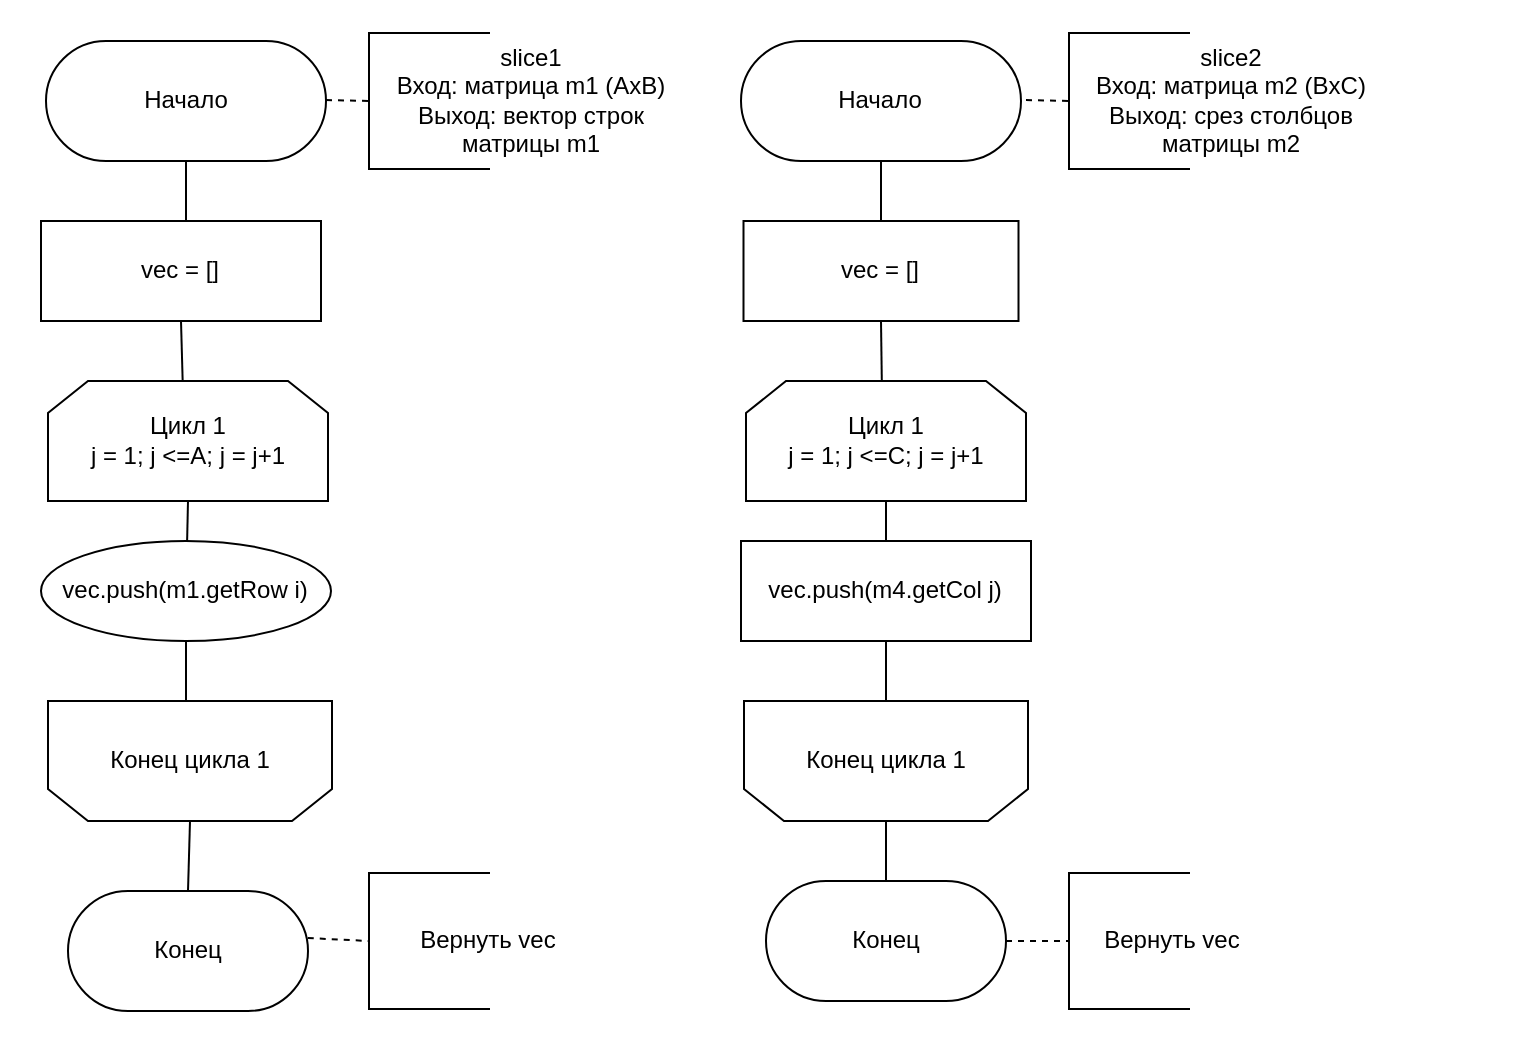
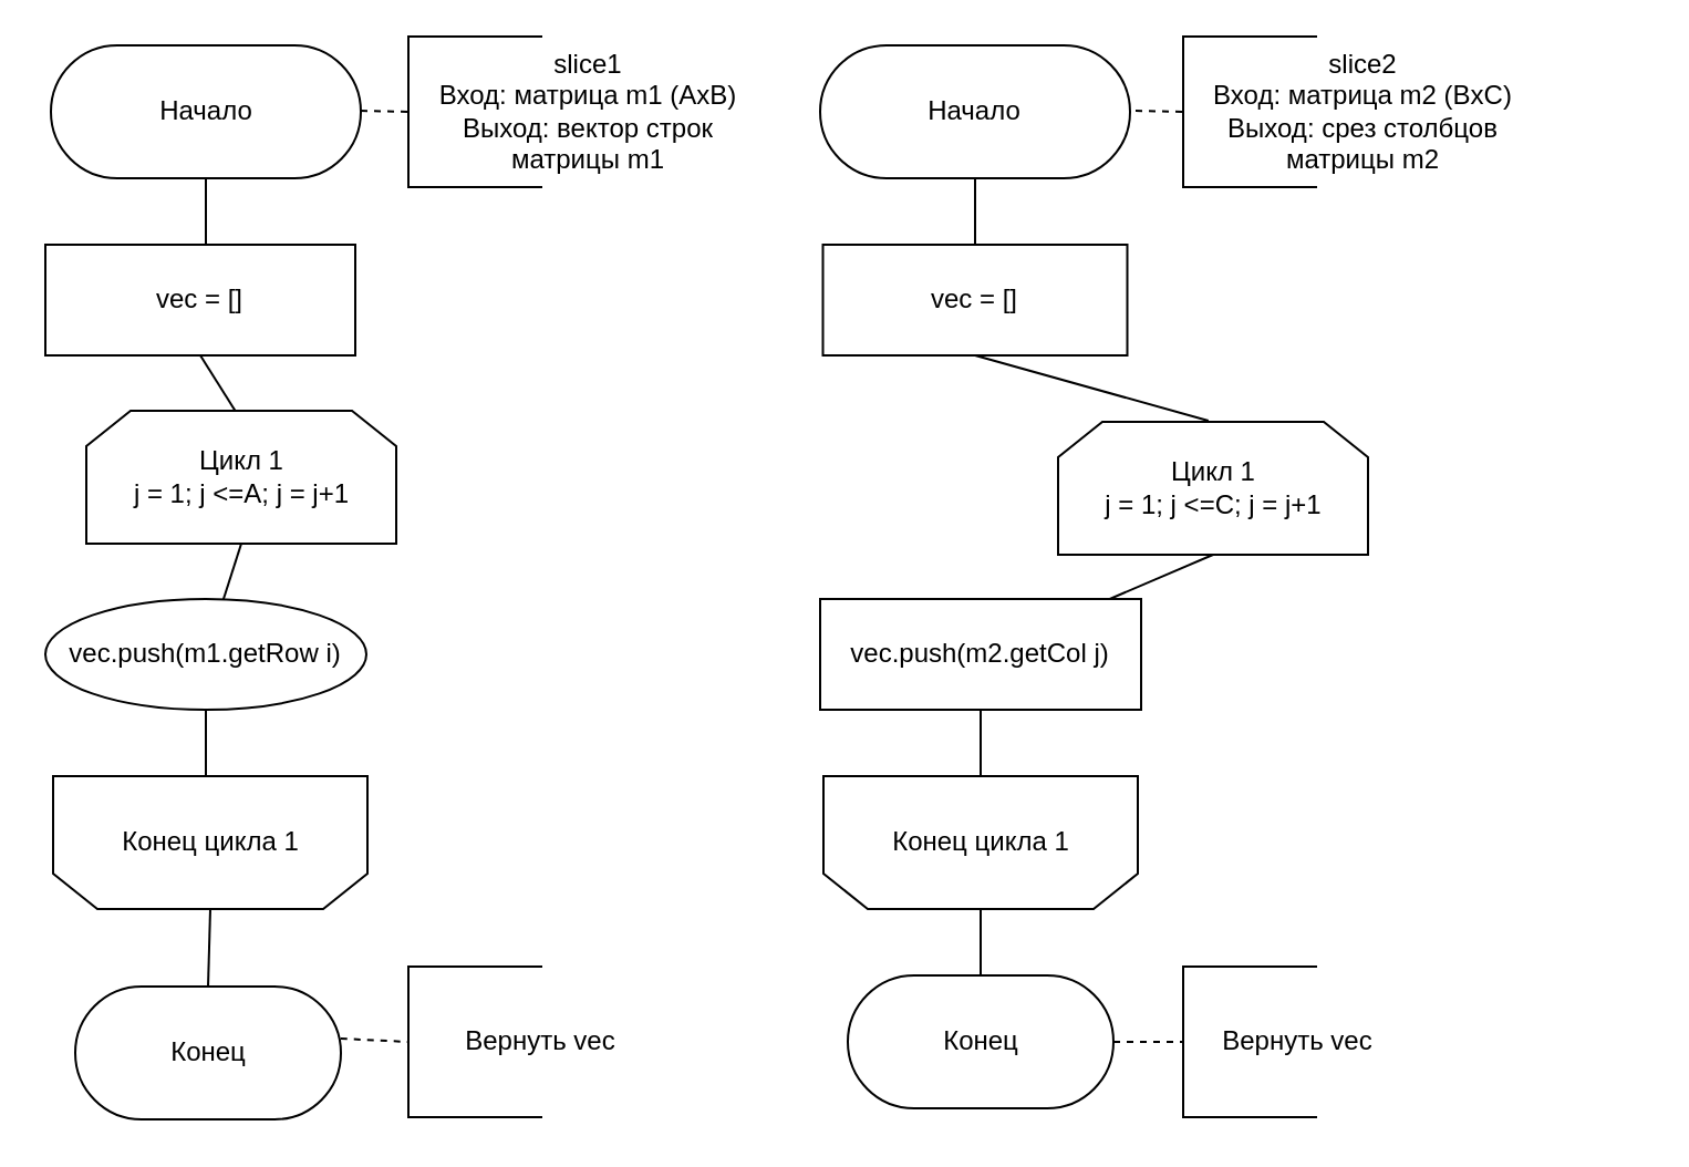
- <mxCell id="4" value="Цикл 1&lt;br&gt;j = 1; j &amp;lt;=A; j = j+1" style="shape=loopLimit;whiteSpace=wrap;html=1;" parent="1" vertex="1"><mxGeometry x="23.5" y="190" width="140" height="60" as="geometry" /></mxCell>
+ <mxCell id="4" value="Цикл 1&lt;br&gt;j = 1; j &amp;lt;=A; j = j+1" style="shape=loopLimit;whiteSpace=wrap;html=1;" parent="1" vertex="1"><mxGeometry x="38.5" y="185" width="140" height="60" as="geometry" /></mxCell>
- <mxCell id="17" value="Цикл 1&lt;br&gt;j = 1; j &amp;lt;=C; j = j+1" style="shape=loopLimit;whiteSpace=wrap;html=1;" parent="1" vertex="1"><mxGeometry x="372.5" y="190" width="140" height="60" as="geometry" /></mxCell>
+ <mxCell id="17" value="Цикл 1&lt;br&gt;j = 1; j &amp;lt;=C; j = j+1" style="shape=loopLimit;whiteSpace=wrap;html=1;" parent="1" vertex="1"><mxGeometry x="477.5" y="190" width="140" height="60" as="geometry" /></mxCell>
- <mxCell id="19" value="vec.push(m4.getCol j)" style="rounded=0;whiteSpace=wrap;html=1;" parent="1" vertex="1"><mxGeometry x="370" y="270" width="145" height="50" as="geometry" /></mxCell>
+ <mxCell id="19" value="vec.push(m2.getCol j)" style="rounded=0;whiteSpace=wrap;html=1;" parent="1" vertex="1"><mxGeometry x="370" y="270" width="145" height="50" as="geometry" /></mxCell>
